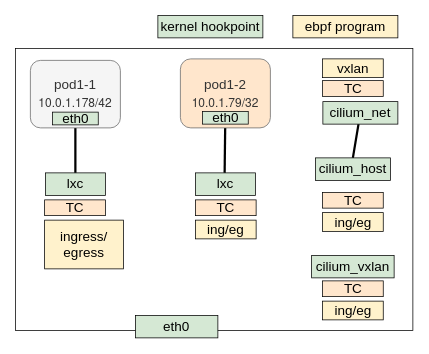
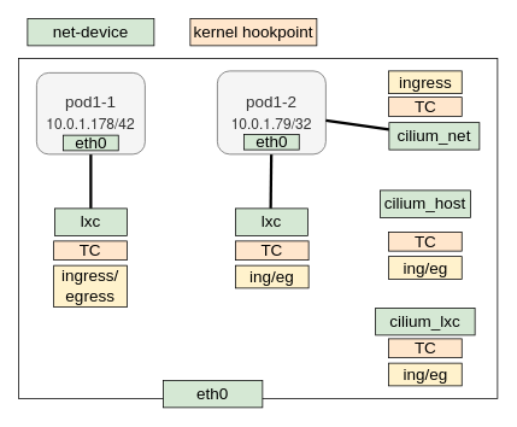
+ <mxCell id="13" value="&lt;span&gt;net-device&lt;/span&gt;" style="rounded=0;whiteSpace=wrap;html=1;fontSize=18;fillColor=#d5e8d4;strokeColor=default;" parent="1" vertex="1"><mxGeometry x="30" y="20" width="140" height="30" as="geometry" /></mxCell>
- <mxCell id="15" value="&lt;span&gt;kernel hookpoint&lt;/span&gt;" style="rounded=0;whiteSpace=wrap;html=1;fontSize=18;fillColor=#d5e8d4;strokeColor=default;" parent="1" vertex="1"><mxGeometry x="210" y="20" width="140" height="30" as="geometry" /></mxCell>
+ <mxCell id="15" value="&lt;span&gt;kernel hookpoint&lt;/span&gt;" style="rounded=0;whiteSpace=wrap;html=1;fontSize=18;fillColor=#ffe6cc;strokeColor=default;" parent="1" vertex="1"><mxGeometry x="210" y="20" width="140" height="30" as="geometry" /></mxCell>
- <mxCell id="16" value="&lt;span&gt;ebpf program&lt;/span&gt;" style="rounded=0;whiteSpace=wrap;html=1;fontSize=18;fillColor=#fff2cc;strokeColor=default;" parent="1" vertex="1"><mxGeometry x="390" y="20" width="140" height="30" as="geometry" /></mxCell>
- <mxCell id="24" value="vxlan" style="rounded=0;whiteSpace=wrap;html=1;fontSize=18;fillColor=#fff2cc;strokeColor=default;" parent="1" vertex="1"><mxGeometry x="429.5" y="78" width="81" height="25" as="geometry" /></mxCell>
+ <mxCell id="24" value="ingress" style="rounded=0;whiteSpace=wrap;html=1;fontSize=18;fillColor=#fff2cc;strokeColor=default;" parent="1" vertex="1"><mxGeometry x="429.5" y="78" width="81" height="25" as="geometry" /></mxCell>
- <mxCell id="6" value="pod1-2&lt;br&gt;&lt;p class=&quot;p1&quot; style=&quot;margin: 0px ; font-stretch: normal ; font-size: 16px ; line-height: normal ; font-family: &amp;#34;helvetica neue&amp;#34;&quot;&gt;10.0.1.79/32&lt;/p&gt;" style="rounded=1;whiteSpace=wrap;html=1;fontSize=18;fillColor=#ffe6cc;strokeColor=#666666;fontColor=#333333;" parent="1" vertex="1"><mxGeometry x="240" y="78" width="120" height="92" as="geometry" /></mxCell>
+ <mxCell id="6" value="pod1-2&lt;br&gt;&lt;p class=&quot;p1&quot; style=&quot;margin: 0px ; font-stretch: normal ; font-size: 16px ; line-height: normal ; font-family: &amp;#34;helvetica neue&amp;#34;&quot;&gt;10.0.1.79/32&lt;/p&gt;" style="rounded=1;whiteSpace=wrap;html=1;fontSize=18;fillColor=#f5f5f5;strokeColor=#666666;fontColor=#333333;" parent="1" vertex="1"><mxGeometry x="240" y="78" width="120" height="92" as="geometry" /></mxCell>
- <mxCell id="9" style="edgeStyle=none;rounded=0;orthogonalLoop=1;jettySize=auto;html=1;entryX=0.5;entryY=0;entryDx=0;entryDy=0;fontSize=18;endArrow=none;endFill=0;strokeWidth=3;" parent="1" source="10" target="11" edge="1"><mxGeometry relative="1" as="geometry" /></mxCell>
+ <mxCell id="9" style="edgeStyle=none;rounded=0;orthogonalLoop=1;jettySize=auto;html=1;fontSize=18;endArrow=none;endFill=0;strokeWidth=3;" parent="1" source="10" target="6" edge="1"><mxGeometry relative="1" as="geometry" /></mxCell>
- <mxCell id="17" value="&lt;span&gt;ingress/&lt;br&gt;egress&lt;/span&gt;" style="rounded=0;whiteSpace=wrap;html=1;fontSize=18;fillColor=#fff2cc;strokeColor=default;" parent="1" vertex="1"><mxGeometry x="59" y="293" width="105" height="65" as="geometry" /></mxCell>
+ <mxCell id="17" value="&lt;span&gt;ingress/&lt;br&gt;egress&lt;/span&gt;" style="rounded=0;whiteSpace=wrap;html=1;fontSize=18;fillColor=#fff2cc;strokeColor=default;" parent="1" vertex="1"><mxGeometry x="59" y="293" width="81" height="46" as="geometry" /></mxCell>
- <mxCell id="12" value="cilium_vxlan" style="rounded=0;whiteSpace=wrap;html=1;fontSize=18;fillColor=#d5e8d4;strokeColor=default;" parent="1" vertex="1"><mxGeometry x="415" y="340" width="110" height="30" as="geometry" /></mxCell>
+ <mxCell id="12" value="cilium_lxc" style="rounded=0;whiteSpace=wrap;html=1;fontSize=18;fillColor=#d5e8d4;strokeColor=default;" parent="1" vertex="1"><mxGeometry x="415" y="340" width="110" height="30" as="geometry" /></mxCell>
